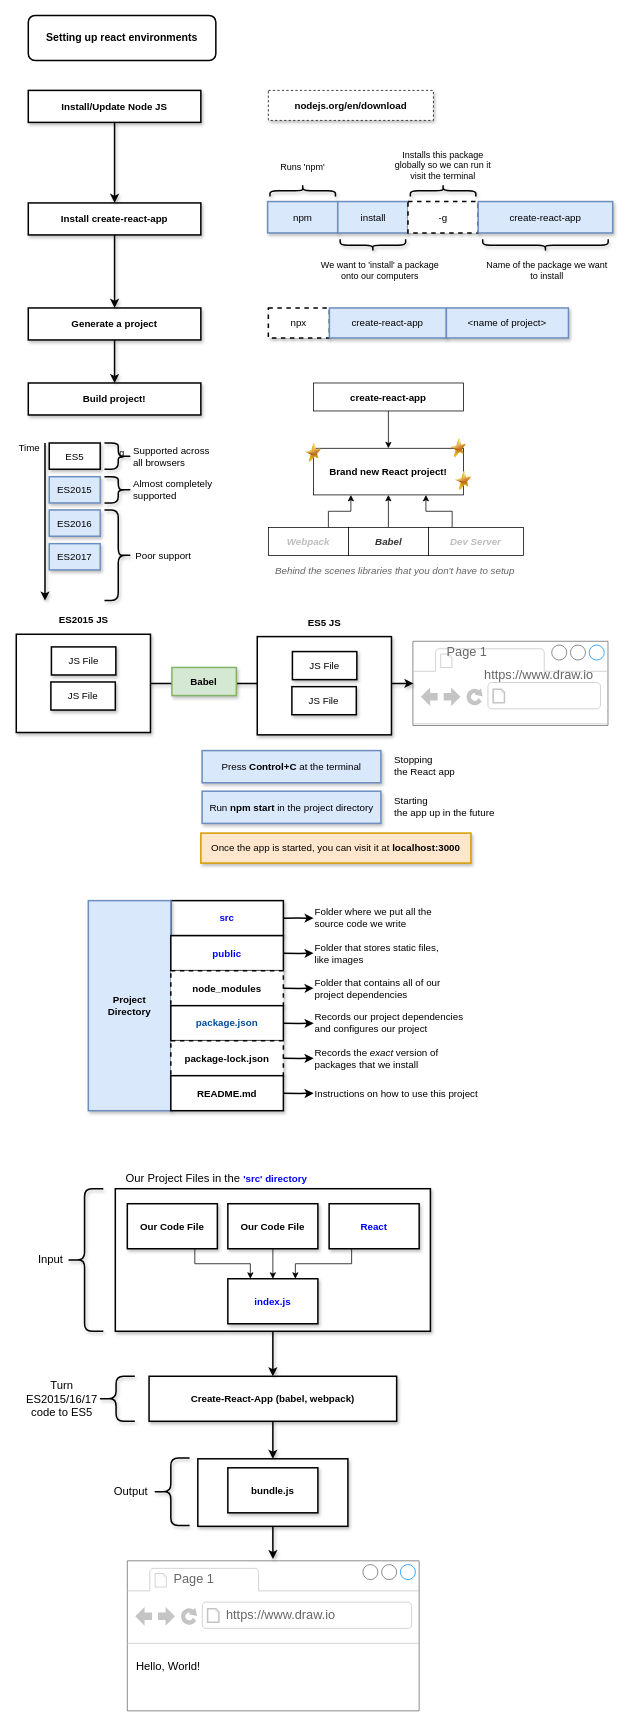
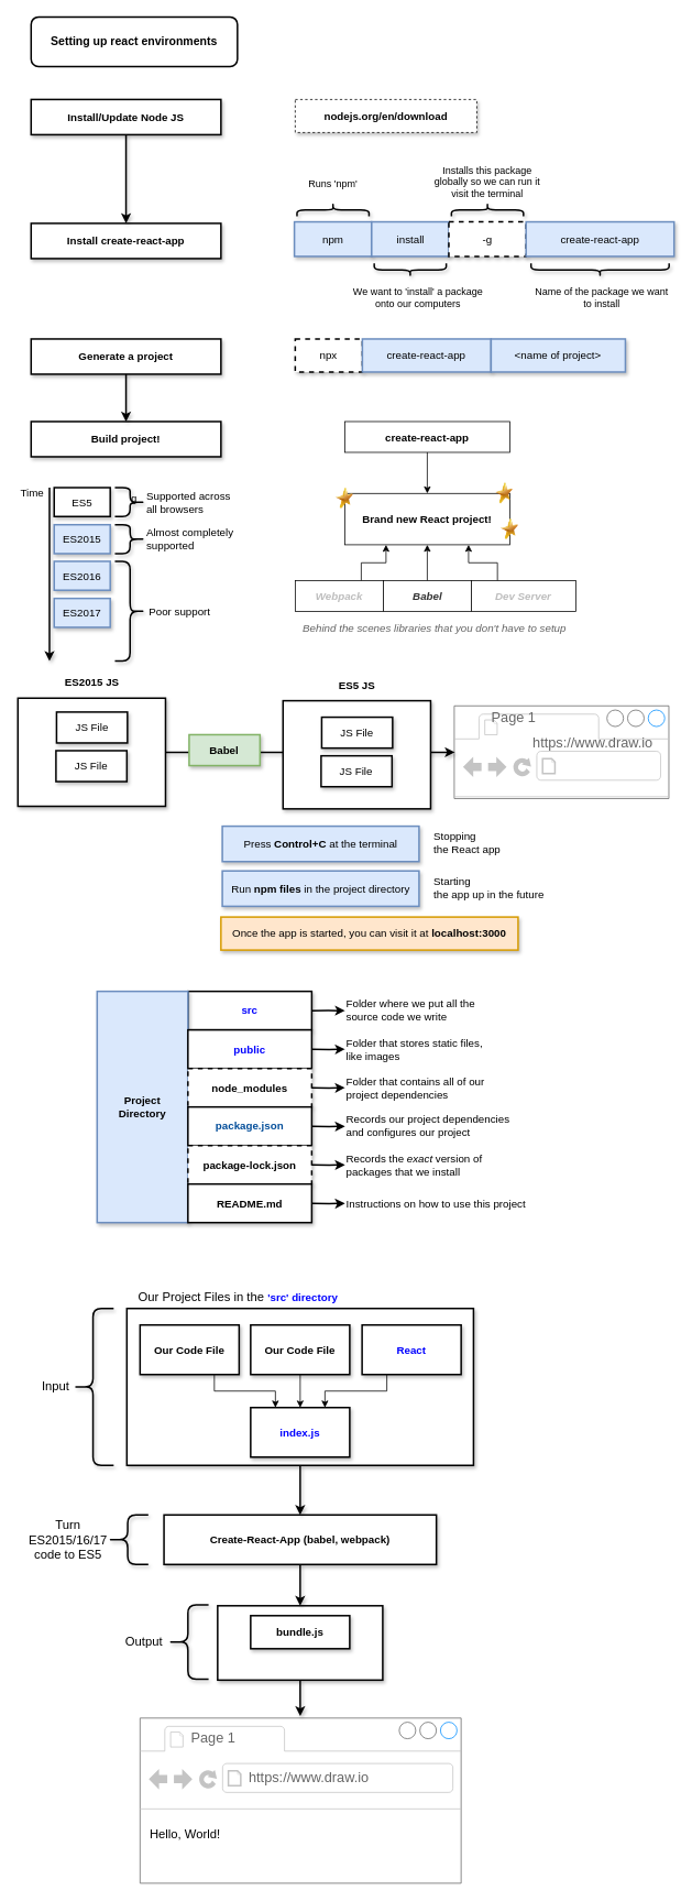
- <mxCell id="22" style="edgeStyle=orthogonalEdgeStyle;rounded=0;comic=0;html=1;exitX=0.5;exitY=1;shadow=1;jettySize=auto;orthogonalLoop=1;strokeWidth=2;fontSize=13;" edge="1" parent="1" source="19" target="21"><mxGeometry relative="1" as="geometry" /></mxCell>
- <mxCell id="123" value="Run &lt;b style=&quot;font-size: 13px;&quot;&gt;npm start &lt;/b&gt;in the project directory" style="rounded=0;whiteSpace=wrap;html=1;shadow=1;glass=0;comic=0;strokeWidth=2;fontSize=13;align=center;fillColor=#dae8fc;strokeColor=#6c8ebf;" vertex="1" parent="121"><mxGeometry y="54.143" width="238.33" height="42.857" as="geometry" /></mxCell>
+ <mxCell id="123" value="Run &lt;b style=&quot;font-size: 13px;&quot;&gt;npm files &lt;/b&gt;in the project directory" style="rounded=0;whiteSpace=wrap;html=1;shadow=1;glass=0;comic=0;strokeWidth=2;fontSize=13;align=center;fillColor=#dae8fc;strokeColor=#6c8ebf;" vertex="1" parent="121"><mxGeometry y="54.143" width="238.33" height="42.857" as="geometry" /></mxCell>
- <mxCell id="76" value="bundle.js" style="rounded=0;whiteSpace=wrap;html=1;shadow=1;strokeWidth=2;fontSize=13;align=center;fontStyle=1" vertex="1" parent="57"><mxGeometry x="256" y="396" width="120" height="60" as="geometry" /></mxCell>
+ <mxCell id="76" value="bundle.js" style="rounded=0;whiteSpace=wrap;html=1;shadow=1;strokeWidth=2;fontSize=13;align=center;fontStyle=1" vertex="1" parent="57"><mxGeometry x="256" y="396" width="120" height="40" as="geometry" /></mxCell>
